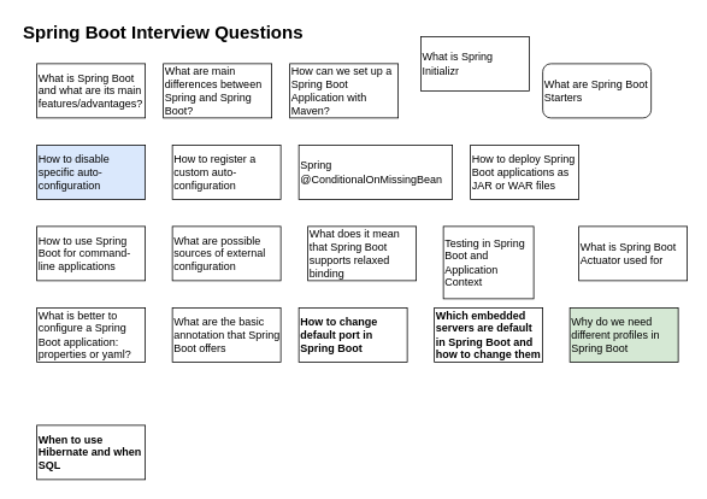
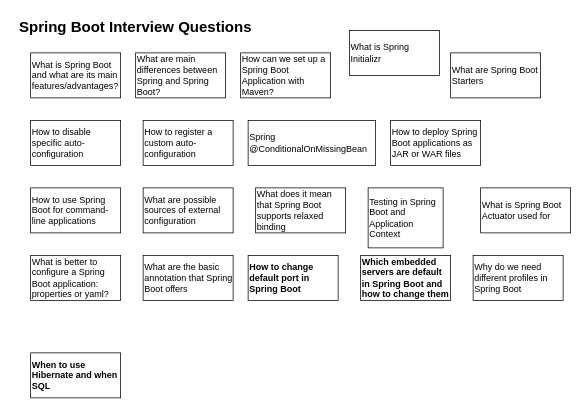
- <mxCell id="7" value="What are Spring Boot Starters" style="whiteSpace=wrap;html=1;fontSize=12;align=left;rounded=1;" vertex="1" parent="1"><mxGeometry x="600" y="70" width="120" height="60" as="geometry" /></mxCell>
+ <mxCell id="7" value="What are Spring Boot Starters" style="whiteSpace=wrap;html=1;fontSize=12;align=left;" vertex="1" parent="1"><mxGeometry x="600" y="70" width="120" height="60" as="geometry" /></mxCell>
- <mxCell id="8" value="How to disable specific auto-configuration" style="whiteSpace=wrap;html=1;fontSize=12;align=left;fillColor=#dae8fc;" vertex="1" parent="1"><mxGeometry x="40" y="160" width="120" height="60" as="geometry" /></mxCell>
+ <mxCell id="8" value="How to disable specific auto-configuration" style="whiteSpace=wrap;html=1;fontSize=12;align=left;" vertex="1" parent="1"><mxGeometry x="40" y="160" width="120" height="60" as="geometry" /></mxCell>
- <mxCell id="21" value="Why do we need different profiles in Spring Boot" style="whiteSpace=wrap;html=1;fontSize=12;align=left;fillColor=#d5e8d4;" vertex="1" parent="1"><mxGeometry x="630" y="340" width="120" height="60" as="geometry" /></mxCell>
+ <mxCell id="21" value="Why do we need different profiles in Spring Boot" style="whiteSpace=wrap;html=1;fontSize=12;align=left;" vertex="1" parent="1"><mxGeometry x="630" y="340" width="120" height="60" as="geometry" /></mxCell>
